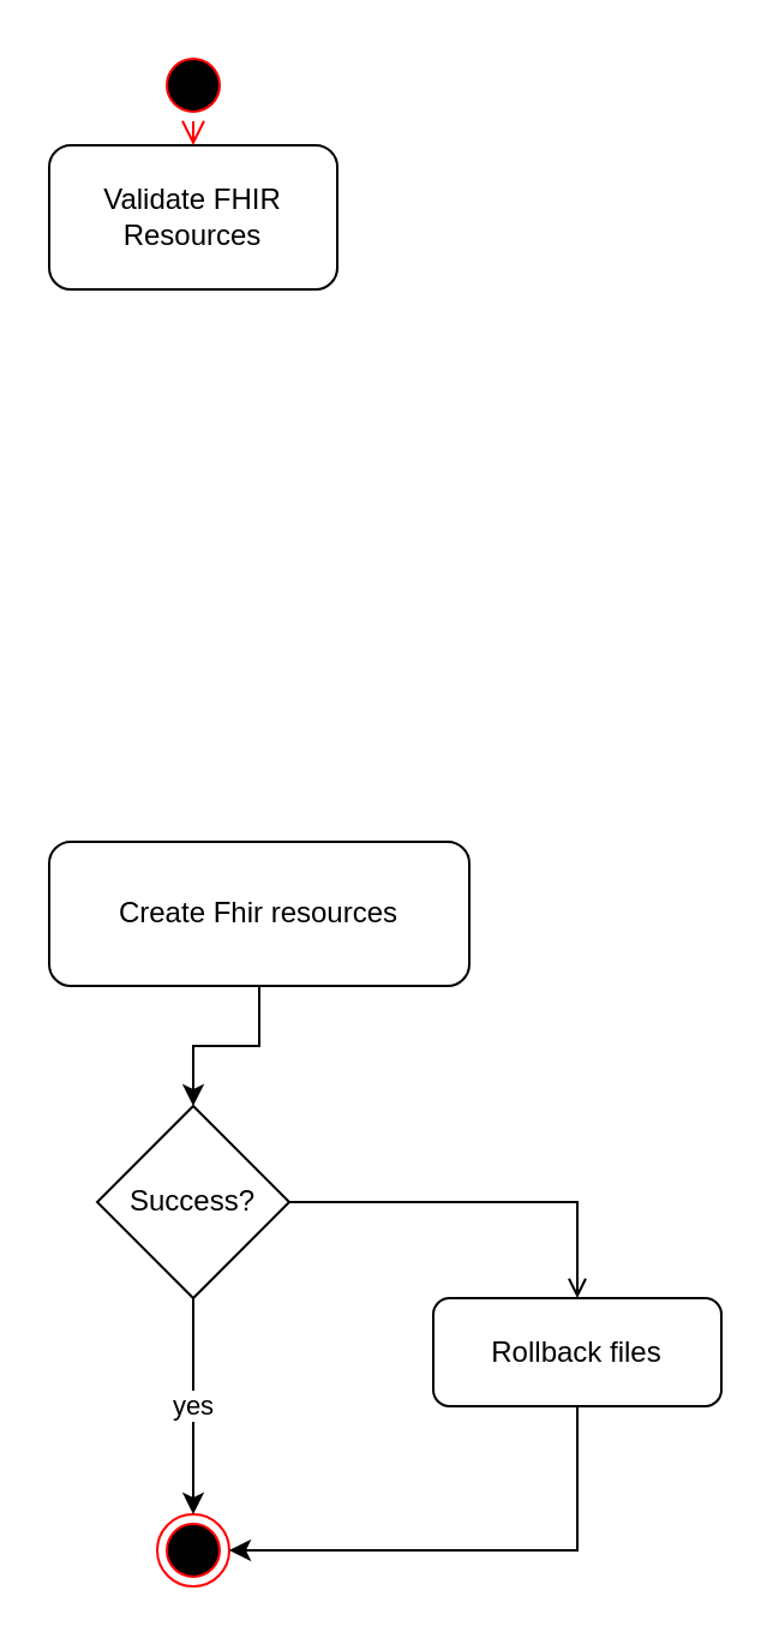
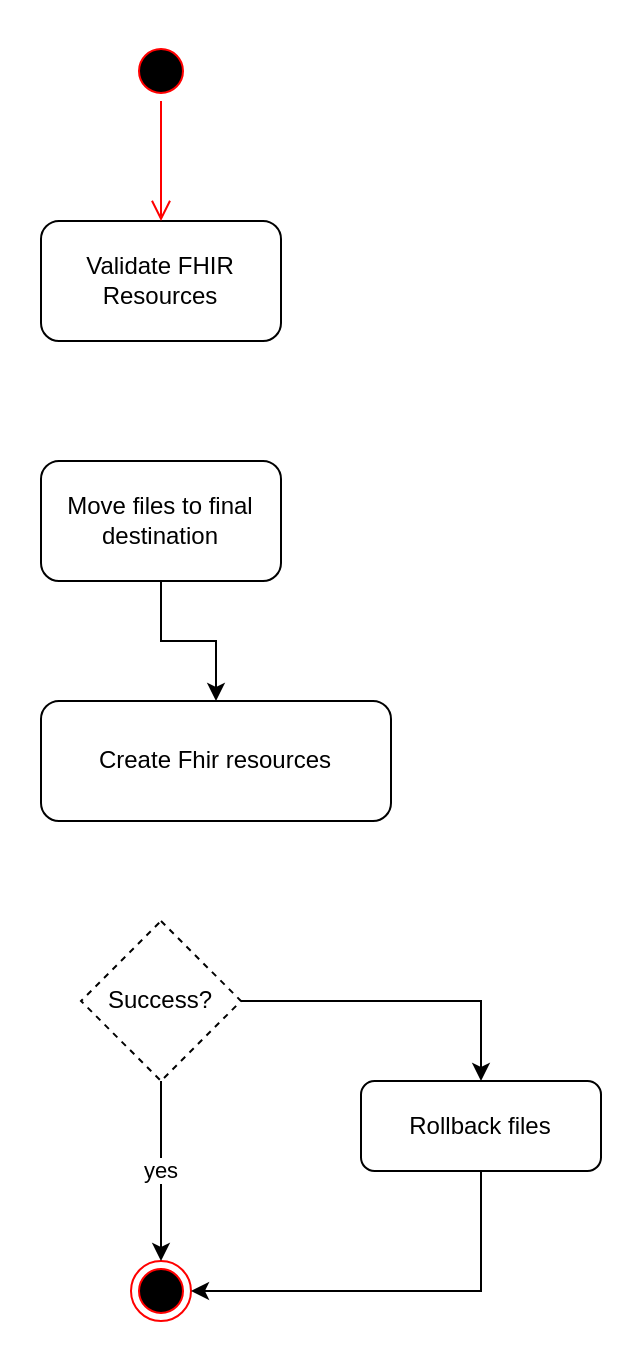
- <mxCell id="2" value="Validate FHIR Resources" style="rounded=1;whiteSpace=wrap;html=1;" vertex="1" parent="1"><mxGeometry x="20" y="60" width="120" height="60" as="geometry" /></mxCell>
+ <mxCell id="2" value="Validate FHIR Resources" style="rounded=1;whiteSpace=wrap;html=1;" vertex="1" parent="1"><mxGeometry x="20" y="110" width="120" height="60" as="geometry" /></mxCell>
+ <mxCell id="4" value="Move files to final destination" style="rounded=1;whiteSpace=wrap;html=1;" vertex="1" parent="1"><mxGeometry x="20" y="230" width="120" height="60" as="geometry" /></mxCell>
+ <mxCell id="3" value="" style="edgeStyle=orthogonalEdgeStyle;rounded=0;orthogonalLoop=1;jettySize=auto;html=1;" edge="1" parent="1" source="4" target="6"><mxGeometry relative="1" as="geometry" /></mxCell>
- <mxCell id="5" style="edgeStyle=orthogonalEdgeStyle;rounded=0;orthogonalLoop=1;jettySize=auto;html=1;" edge="1" parent="1" source="6" target="12"><mxGeometry relative="1" as="geometry" /></mxCell>
- <mxCell id="12" value="Success?" style="rhombus;whiteSpace=wrap;html=1;" vertex="1" parent="1"><mxGeometry x="40" y="460" width="80" height="80" as="geometry" /></mxCell>
+ <mxCell id="12" value="Success?" style="rhombus;whiteSpace=wrap;html=1;dashed=1;" vertex="1" parent="1"><mxGeometry x="40" y="460" width="80" height="80" as="geometry" /></mxCell>
- <mxCell id="11" style="edgeStyle=orthogonalEdgeStyle;rounded=0;orthogonalLoop=1;jettySize=auto;html=1;entryX=0.5;entryY=0;entryDx=0;entryDy=0;endArrow=open;" edge="1" parent="1" source="12" target="14"><mxGeometry relative="1" as="geometry" /></mxCell>
+ <mxCell id="11" style="edgeStyle=orthogonalEdgeStyle;rounded=0;orthogonalLoop=1;jettySize=auto;html=1;entryX=0.5;entryY=0;entryDx=0;entryDy=0;" edge="1" parent="1" source="12" target="14"><mxGeometry relative="1" as="geometry" /></mxCell>
